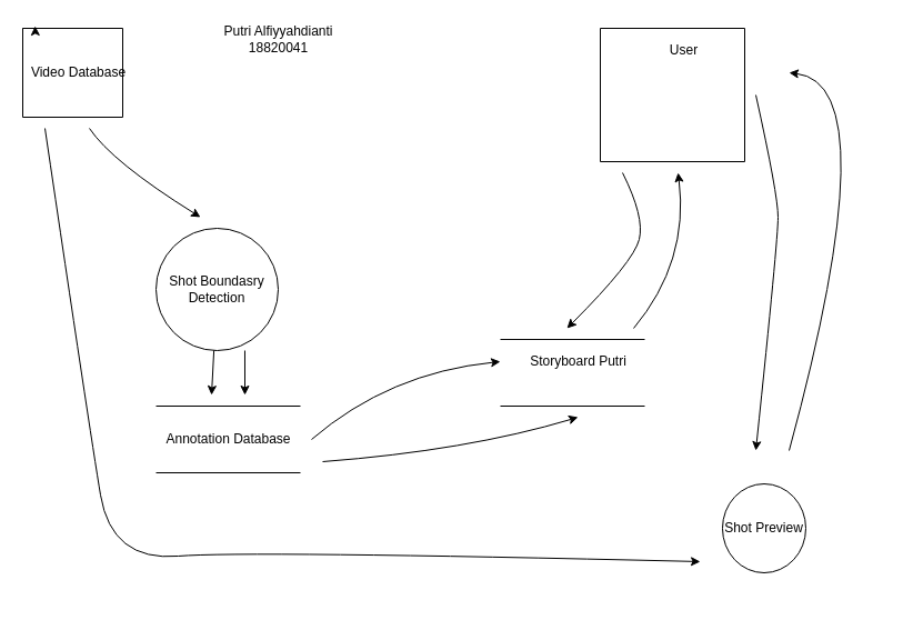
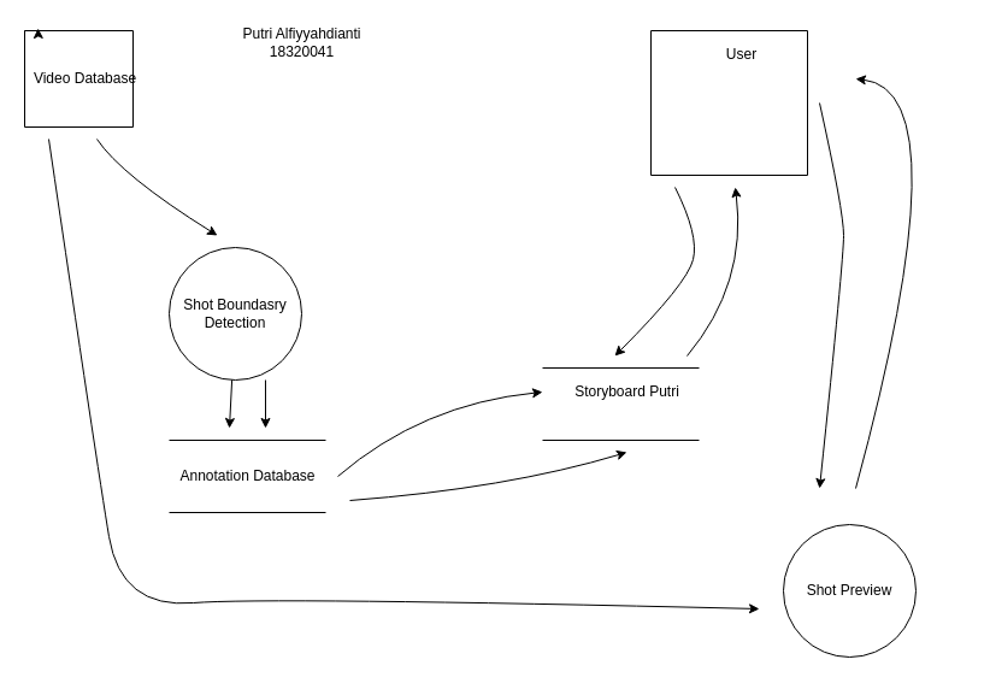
- <mxCell id="25" value="Putri Alfiyyahdianti&lt;br&gt;18820041" style="text;html=1;align=center;verticalAlign=middle;resizable=0;points=[];autosize=1;strokeColor=none;fillColor=none;" vertex="1" parent="1"><mxGeometry x="195" y="20" width="110" height="30" as="geometry" /></mxCell>
+ <mxCell id="25" value="Putri Alfiyyahdianti&lt;br&gt;18320041" style="text;html=1;align=center;verticalAlign=middle;resizable=0;points=[];autosize=1;strokeColor=none;fillColor=none;" vertex="1" parent="1"><mxGeometry x="195" y="20" width="110" height="30" as="geometry" /></mxCell>
- <mxCell id="10" value="Shot Preview" style="ellipse;whiteSpace=wrap;html=1;aspect=fixed;" vertex="1" parent="1"><mxGeometry x="650" y="435" width="75" height="80" as="geometry" /></mxCell>
+ <mxCell id="10" value="Shot Preview" style="ellipse;whiteSpace=wrap;html=1;aspect=fixed;" vertex="1" parent="1"><mxGeometry x="650" y="435" width="110" height="110" as="geometry" /></mxCell>
